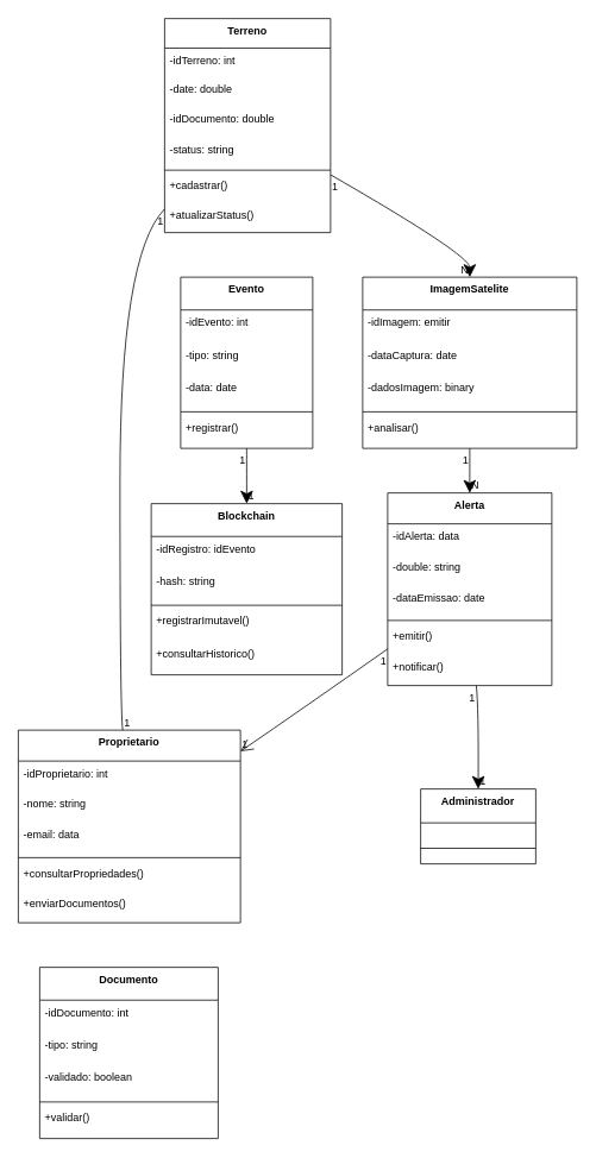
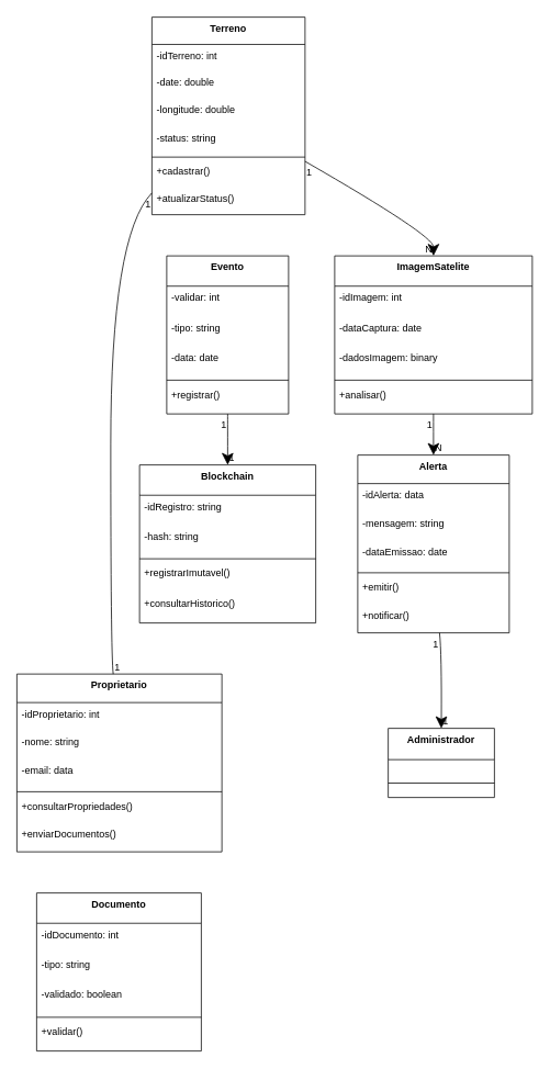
- <mxCell id="5" value="-idDocumento: double" style="text;strokeColor=none;fillColor=none;align=left;verticalAlign=top;spacingLeft=4;spacingRight=4;overflow=hidden;rotatable=0;points=[[0,0.5],[1,0.5]];portConstraint=eastwest;" vertex="1" parent="2"><mxGeometry y="99" width="186" height="33" as="geometry" /></mxCell>
+ <mxCell id="5" value="-longitude: double" style="text;strokeColor=none;fillColor=none;align=left;verticalAlign=top;spacingLeft=4;spacingRight=4;overflow=hidden;rotatable=0;points=[[0,0.5],[1,0.5]];portConstraint=eastwest;" vertex="1" parent="2"><mxGeometry y="99" width="186" height="33" as="geometry" /></mxCell>
- <mxCell id="24" value="-idEvento: int" style="text;strokeColor=none;fillColor=none;align=left;verticalAlign=top;spacingLeft=4;spacingRight=4;overflow=hidden;rotatable=0;points=[[0,0.5],[1,0.5]];portConstraint=eastwest;" vertex="1" parent="23"><mxGeometry y="37" width="148" height="37" as="geometry" /></mxCell>
+ <mxCell id="24" value="-validar: int" style="text;strokeColor=none;fillColor=none;align=left;verticalAlign=top;spacingLeft=4;spacingRight=4;overflow=hidden;rotatable=0;points=[[0,0.5],[1,0.5]];portConstraint=eastwest;" vertex="1" parent="23"><mxGeometry y="37" width="148" height="37" as="geometry" /></mxCell>
- <mxCell id="30" value="-idImagem: emitir" style="text;strokeColor=none;fillColor=none;align=left;verticalAlign=top;spacingLeft=4;spacingRight=4;overflow=hidden;rotatable=0;points=[[0,0.5],[1,0.5]];portConstraint=eastwest;" vertex="1" parent="29"><mxGeometry y="37" width="240" height="37" as="geometry" /></mxCell>
+ <mxCell id="30" value="-idImagem: int" style="text;strokeColor=none;fillColor=none;align=left;verticalAlign=top;spacingLeft=4;spacingRight=4;overflow=hidden;rotatable=0;points=[[0,0.5],[1,0.5]];portConstraint=eastwest;" vertex="1" parent="29"><mxGeometry y="37" width="240" height="37" as="geometry" /></mxCell>
- <mxCell id="43" value="-idRegistro: idEvento" style="text;strokeColor=none;fillColor=none;align=left;verticalAlign=top;spacingLeft=4;spacingRight=4;overflow=hidden;rotatable=0;points=[[0,0.5],[1,0.5]];portConstraint=eastwest;" vertex="1" parent="42"><mxGeometry y="37" width="214" height="37" as="geometry" /></mxCell>
+ <mxCell id="43" value="-idRegistro: string" style="text;strokeColor=none;fillColor=none;align=left;verticalAlign=top;spacingLeft=4;spacingRight=4;overflow=hidden;rotatable=0;points=[[0,0.5],[1,0.5]];portConstraint=eastwest;" vertex="1" parent="42"><mxGeometry y="37" width="214" height="37" as="geometry" /></mxCell>
- <mxCell id="37" value="-double: string" style="text;strokeColor=none;fillColor=none;align=left;verticalAlign=top;spacingLeft=4;spacingRight=4;overflow=hidden;rotatable=0;points=[[0,0.5],[1,0.5]];portConstraint=eastwest;" vertex="1" parent="35"><mxGeometry y="69" width="184" height="35" as="geometry" /></mxCell>
+ <mxCell id="37" value="-mensagem: string" style="text;strokeColor=none;fillColor=none;align=left;verticalAlign=top;spacingLeft=4;spacingRight=4;overflow=hidden;rotatable=0;points=[[0,0.5],[1,0.5]];portConstraint=eastwest;" vertex="1" parent="35"><mxGeometry y="69" width="184" height="35" as="geometry" /></mxCell>
- <mxCell id="62" value="" style="curved=1;startArrow=none;endArrow=open;endSize=12;exitX=0;exitY=0.81;entryX=1;entryY=0.11;" edge="1" parent="1" source="35" target="10"><mxGeometry relative="1" as="geometry"><Array as="points"><mxPoint x="340" y="793" /></Array></mxGeometry></mxCell>
- <mxCell id="63" value="1" style="edgeLabel;resizable=0;labelBackgroundColor=none;fontSize=12;align=right;verticalAlign=top;" vertex="1" parent="62"><mxGeometry x="-1" relative="1" as="geometry" /></mxCell>
- <mxCell id="64" value="1" style="edgeLabel;resizable=0;labelBackgroundColor=none;fontSize=12;align=left;verticalAlign=bottom;" vertex="1" parent="62"><mxGeometry x="1" relative="1" as="geometry" /></mxCell>
